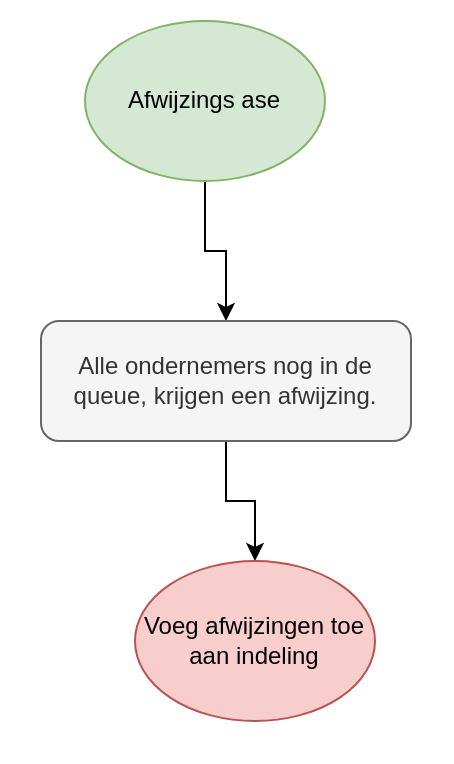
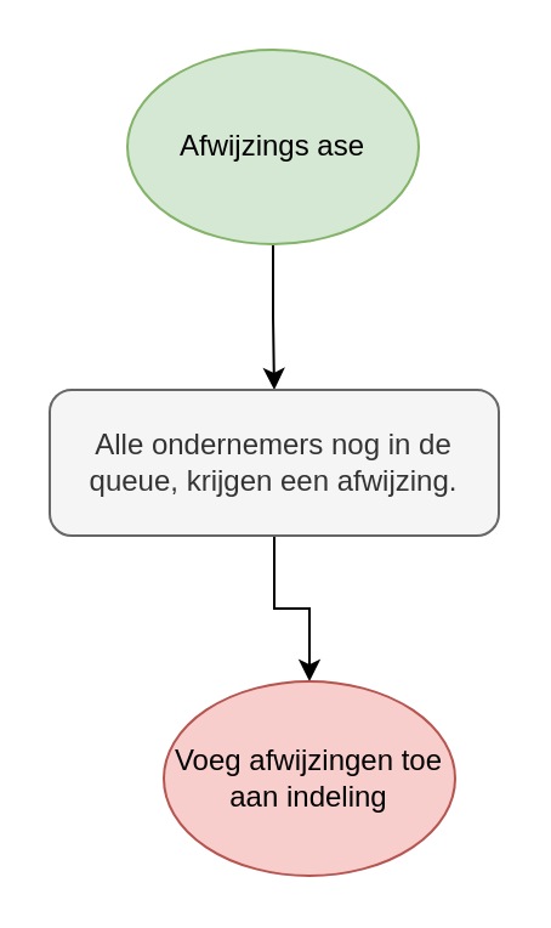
- <mxCell id="3" value="Afwijzings ase" style="ellipse;whiteSpace=wrap;html=1;fillColor=#d5e8d4;strokeColor=#82b366;" vertex="1" parent="1"><mxGeometry x="42" y="10" width="120" height="80" as="geometry" /></mxCell>
+ <mxCell id="3" value="Afwijzings ase" style="ellipse;whiteSpace=wrap;html=1;fillColor=#d5e8d4;strokeColor=#82b366;" vertex="1" parent="1"><mxGeometry x="52" y="20" width="120" height="80" as="geometry" /></mxCell>
